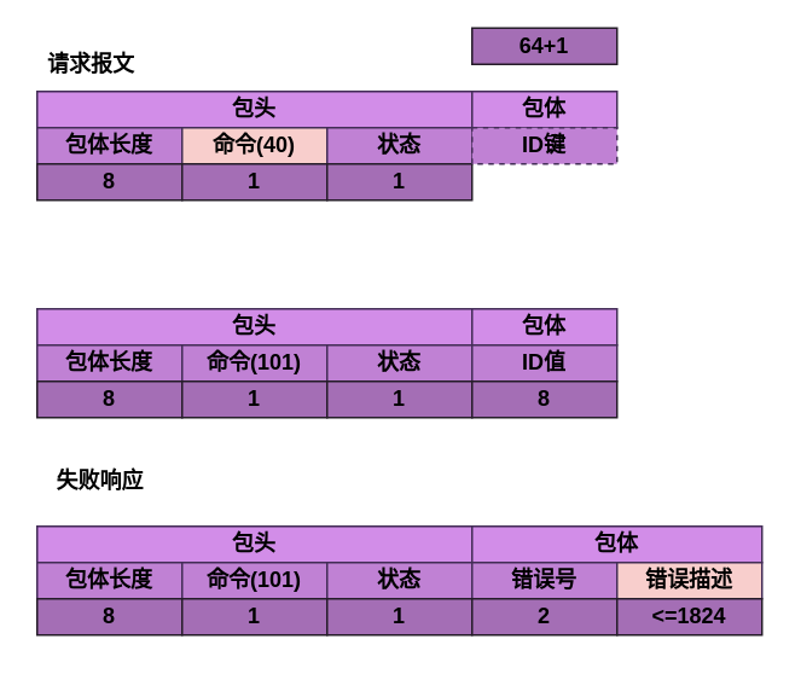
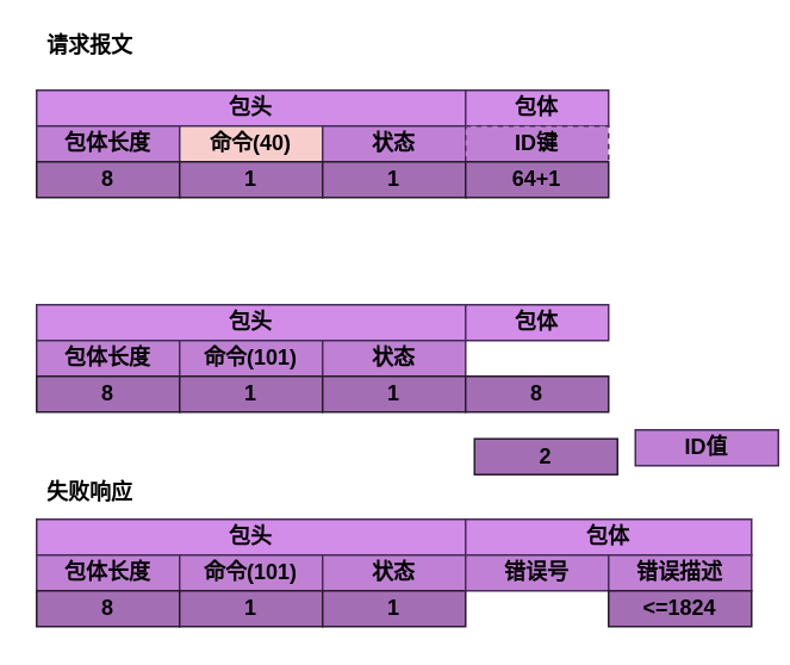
- <mxCell id="12" value="64+1" style="rounded=0;whiteSpace=wrap;html=1;fillColor=#A46EB5;strokeColor=#251C29;fontStyle=1;" vertex="1" parent="1"><mxGeometry x="260" y="15" width="80" height="20" as="geometry" /></mxCell>
+ <mxCell id="12" value="64+1" style="rounded=0;whiteSpace=wrap;html=1;fillColor=#A46EB5;strokeColor=#251C29;fontStyle=1;" vertex="1" parent="1"><mxGeometry x="260" y="90" width="80" height="20" as="geometry" /></mxCell>
- <mxCell id="2" value="&lt;b&gt;请求报文&lt;/b&gt;" style="text;html=1;strokeColor=none;fillColor=none;align=center;verticalAlign=middle;whiteSpace=wrap;rounded=0;" vertex="1" parent="1"><mxGeometry x="20" y="20" width="60" height="30" as="geometry" /></mxCell>
+ <mxCell id="2" value="&lt;b&gt;请求报文&lt;/b&gt;" style="text;html=1;strokeColor=none;fillColor=none;align=center;verticalAlign=middle;whiteSpace=wrap;rounded=0;" vertex="1" parent="1"><mxGeometry x="20" y="10" width="60" height="30" as="geometry" /></mxCell>
- <mxCell id="22" value="ID值" style="rounded=0;whiteSpace=wrap;html=1;fillColor=#C081D4;strokeColor=#432D57;fontStyle=1" vertex="1" parent="1"><mxGeometry x="260" y="190" width="80" height="20" as="geometry" /></mxCell>
+ <mxCell id="22" value="ID值" style="rounded=0;whiteSpace=wrap;html=1;fillColor=#C081D4;strokeColor=#432D57;fontStyle=1" vertex="1" parent="1"><mxGeometry x="355" y="240" width="80" height="20" as="geometry" /></mxCell>
- <mxCell id="13" value="&lt;b&gt;失败响应&lt;/b&gt;" style="text;html=1;strokeColor=none;fillColor=none;align=center;verticalAlign=middle;whiteSpace=wrap;rounded=0;" vertex="1" parent="1"><mxGeometry x="25" y="250" width="60" height="30" as="geometry" /></mxCell>
+ <mxCell id="13" value="&lt;b&gt;失败响应&lt;/b&gt;" style="text;html=1;strokeColor=none;fillColor=none;align=center;verticalAlign=middle;whiteSpace=wrap;rounded=0;" vertex="1" parent="1"><mxGeometry x="20" y="260" width="60" height="30" as="geometry" /></mxCell>
- <mxCell id="34" value="错误描述" style="rounded=0;whiteSpace=wrap;html=1;fillColor=#f8cecc;strokeColor=#432D57;fontStyle=1;" vertex="1" parent="1"><mxGeometry x="340" y="310" width="80" height="20" as="geometry" /></mxCell>
+ <mxCell id="34" value="错误描述" style="rounded=0;whiteSpace=wrap;html=1;fillColor=#C081D4;strokeColor=#432D57;fontStyle=1" vertex="1" parent="1"><mxGeometry x="340" y="310" width="80" height="20" as="geometry" /></mxCell>
- <mxCell id="33" value="2" style="rounded=0;whiteSpace=wrap;html=1;fillColor=#A46EB5;strokeColor=#251C29;fontStyle=1;" vertex="1" parent="1"><mxGeometry x="260" y="330" width="80" height="20" as="geometry" /></mxCell>
+ <mxCell id="33" value="2" style="rounded=0;whiteSpace=wrap;html=1;fillColor=#A46EB5;strokeColor=#251C29;fontStyle=1;" vertex="1" parent="1"><mxGeometry x="265" y="245" width="80" height="20" as="geometry" /></mxCell>
